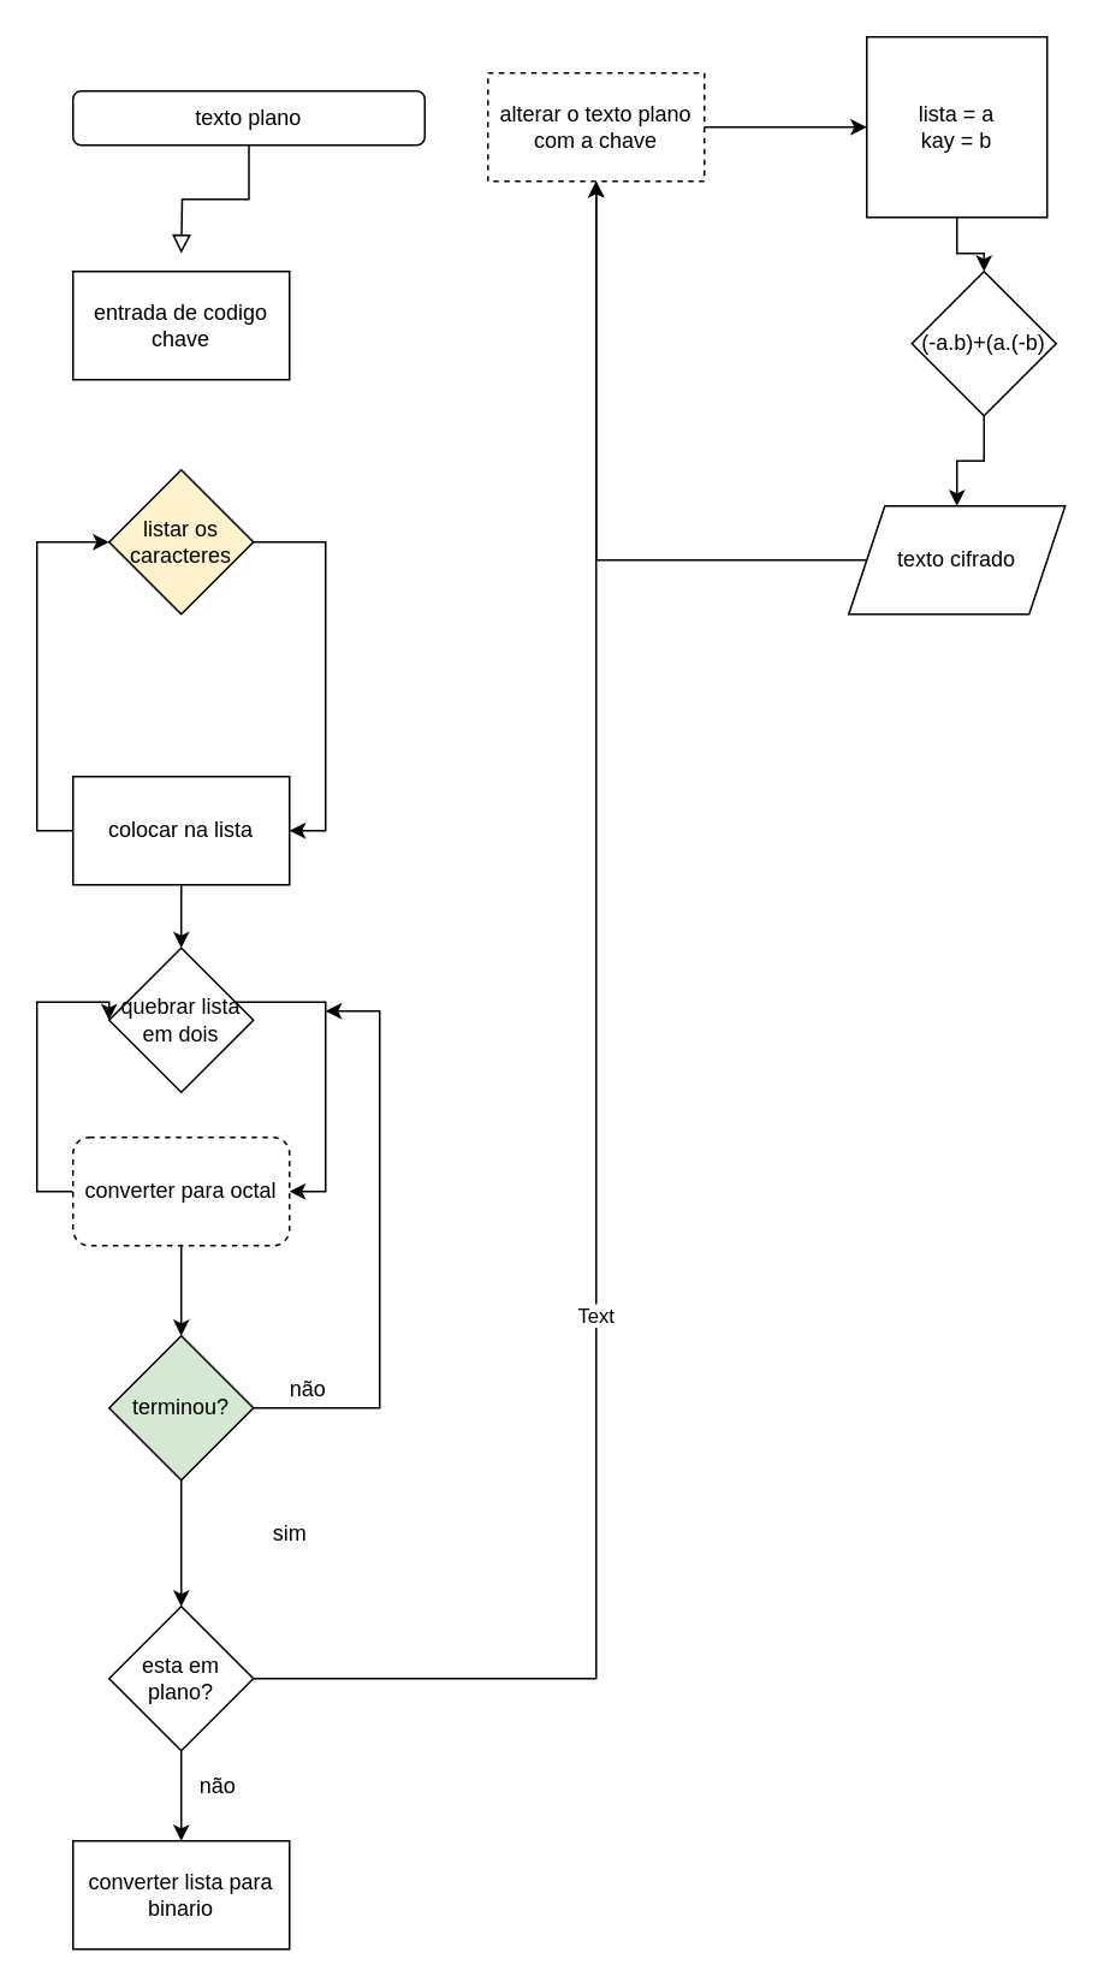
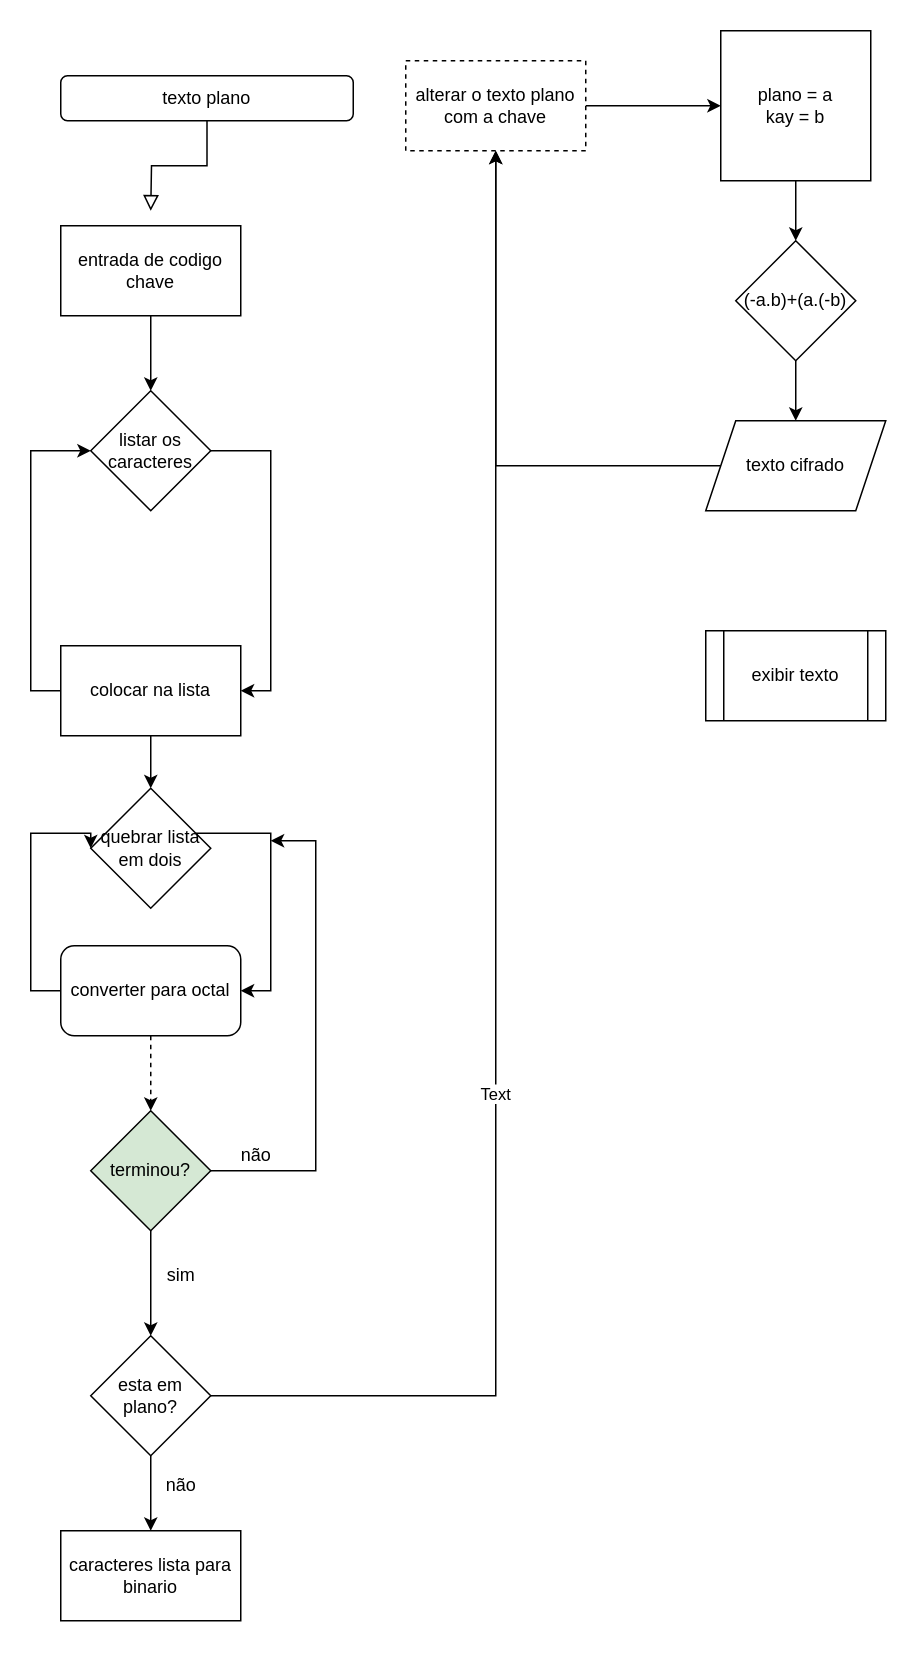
- <mxCell id="30" value="lista = a&lt;br&gt;kay = b" style="whiteSpace=wrap;html=1;aspect=fixed;" vertex="1" parent="1"><mxGeometry x="480" y="20" width="100" height="100" as="geometry" /></mxCell>
+ <mxCell id="30" value="plano = a&lt;br&gt;kay = b" style="whiteSpace=wrap;html=1;aspect=fixed;" vertex="1" parent="1"><mxGeometry x="480" y="20" width="100" height="100" as="geometry" /></mxCell>
- <mxCell id="32" value="(-a.b)+(a.(-b)" style="rhombus;whiteSpace=wrap;html=1;" vertex="1" parent="1"><mxGeometry x="505" y="150" width="80" height="80" as="geometry" /></mxCell>
+ <mxCell id="32" value="(-a.b)+(a.(-b)" style="rhombus;whiteSpace=wrap;html=1;" vertex="1" parent="1"><mxGeometry x="490" y="160" width="80" height="80" as="geometry" /></mxCell>
+ <mxCell id="4" style="edgeStyle=orthogonalEdgeStyle;rounded=0;orthogonalLoop=1;jettySize=auto;html=1;entryX=0.5;entryY=0;entryDx=0;entryDy=0;" edge="1" parent="1" source="5" target="7"><mxGeometry relative="1" as="geometry" /></mxCell>
- <mxCell id="7" value="listar os caracteres" style="rhombus;whiteSpace=wrap;html=1;fillColor=#fff2cc;" vertex="1" parent="1"><mxGeometry x="60" y="260" width="80" height="80" as="geometry" /></mxCell>
+ <mxCell id="7" value="listar os caracteres" style="rhombus;whiteSpace=wrap;html=1;" vertex="1" parent="1"><mxGeometry x="60" y="260" width="80" height="80" as="geometry" /></mxCell>
+ <mxCell id="35" value="exibir texto" style="shape=process;whiteSpace=wrap;html=1;backgroundOutline=1;" vertex="1" parent="1"><mxGeometry x="470" y="420" width="120" height="60" as="geometry" /></mxCell>
- <mxCell id="15" value="converter para octal" style="rounded=1;whiteSpace=wrap;html=1;dashed=1;" vertex="1" parent="1"><mxGeometry x="40" y="630" width="120" height="60" as="geometry" /></mxCell>
+ <mxCell id="15" value="converter para octal" style="rounded=1;whiteSpace=wrap;html=1;" vertex="1" parent="1"><mxGeometry x="40" y="630" width="120" height="60" as="geometry" /></mxCell>
- <mxCell id="14" style="edgeStyle=orthogonalEdgeStyle;rounded=0;orthogonalLoop=1;jettySize=auto;html=1;entryX=0.5;entryY=0;entryDx=0;entryDy=0;" edge="1" parent="1" source="15" target="18"><mxGeometry relative="1" as="geometry" /></mxCell>
+ <mxCell id="14" style="edgeStyle=orthogonalEdgeStyle;rounded=0;orthogonalLoop=1;jettySize=auto;html=1;entryX=0.5;entryY=0;entryDx=0;entryDy=0;dashed=1;" edge="1" parent="1" source="15" target="18"><mxGeometry relative="1" as="geometry" /></mxCell>
- <mxCell id="20" value="sim" style="text;html=1;align=center;verticalAlign=middle;resizable=0;points=[];autosize=1;" vertex="1" parent="1"><mxGeometry x="145" y="840" width="30" height="20" as="geometry" /></mxCell>
+ <mxCell id="20" value="sim" style="text;html=1;align=center;verticalAlign=middle;resizable=0;points=[];autosize=1;" vertex="1" parent="1"><mxGeometry x="105" y="840" width="30" height="20" as="geometry" /></mxCell>
- <mxCell id="21" value="converter lista para binario" style="rounded=0;whiteSpace=wrap;html=1;" vertex="1" parent="1"><mxGeometry x="40" y="1020" width="120" height="60" as="geometry" /></mxCell>
+ <mxCell id="21" value="caracteres lista para binario" style="rounded=0;whiteSpace=wrap;html=1;" vertex="1" parent="1"><mxGeometry x="40" y="1020" width="120" height="60" as="geometry" /></mxCell>
